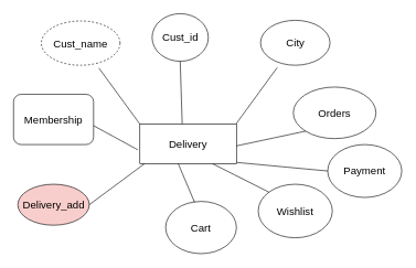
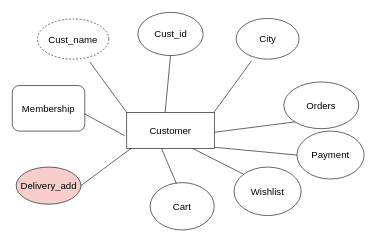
- <mxCell id="4" value="Cust_id" style="ellipse;whiteSpace=wrap;html=1;fontSize=16;" parent="1" vertex="1"><mxGeometry x="229.5" y="20" width="85" height="72" as="geometry" /></mxCell>
+ <mxCell id="4" value="Cust_id" style="ellipse;whiteSpace=wrap;html=1;fontSize=16;" parent="1" vertex="1"><mxGeometry x="229.5" y="20" width="109" height="72" as="geometry" /></mxCell>
- <mxCell id="6" value="Orders" style="ellipse;whiteSpace=wrap;html=1;fontSize=16;" parent="1" vertex="1"><mxGeometry x="443" y="131" width="125" height="78" as="geometry" /></mxCell>
+ <mxCell id="6" value="Orders" style="ellipse;whiteSpace=wrap;html=1;fontSize=16;" parent="1" vertex="1"><mxGeometry x="473" y="136" width="125" height="78" as="geometry" /></mxCell>
- <mxCell id="2" value="Delivery" style="rounded=0;whiteSpace=wrap;html=1;fontSize=16;" parent="1" vertex="1"><mxGeometry x="211" y="187" width="146" height="60" as="geometry" /></mxCell>
+ <mxCell id="2" value="Customer" style="rounded=0;whiteSpace=wrap;html=1;fontSize=16;" parent="1" vertex="1"><mxGeometry x="211" y="187" width="146" height="60" as="geometry" /></mxCell>
